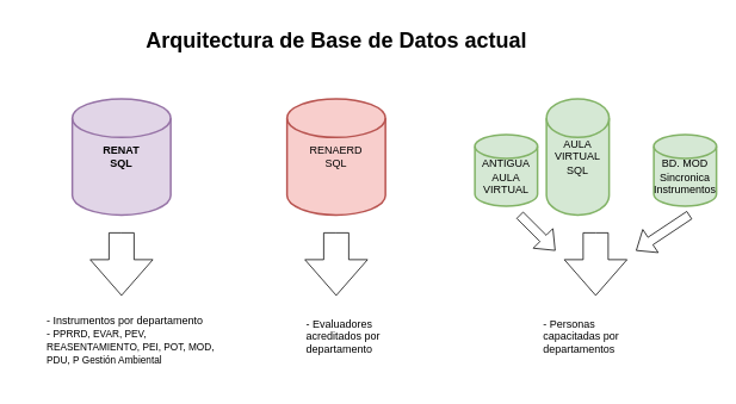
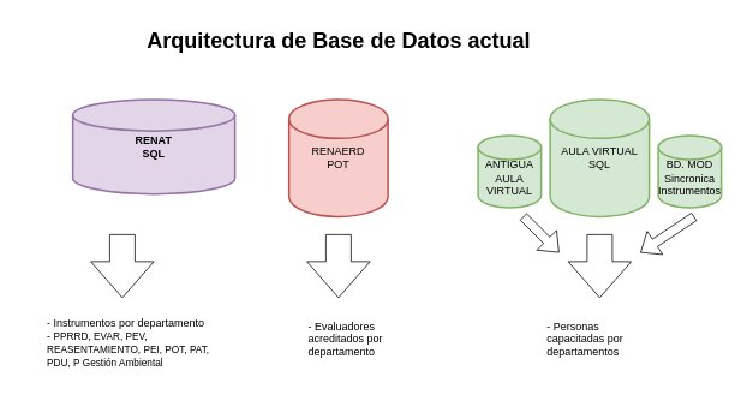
- <mxCell id="3" value="&lt;b&gt;RENAT&lt;/b&gt;&lt;div&gt;&lt;b&gt;SQL&lt;/b&gt;&lt;/div&gt;" style="strokeWidth=2;html=1;shape=mxgraph.flowchart.database;whiteSpace=wrap;fillColor=#e1d5e7;strokeColor=#9673a6;" parent="1" vertex="1"><mxGeometry x="80" y="110" width="110" height="130" as="geometry" /></mxCell>
+ <mxCell id="3" value="&lt;b&gt;RENAT&lt;/b&gt;&lt;div&gt;&lt;b&gt;SQL&lt;/b&gt;&lt;/div&gt;" style="strokeWidth=2;html=1;shape=mxgraph.flowchart.database;whiteSpace=wrap;fillColor=#e1d5e7;strokeColor=#9673a6;" parent="1" vertex="1"><mxGeometry x="80" y="110" width="180" height="105" as="geometry" /></mxCell>
- <mxCell id="6" value="RENAERD&lt;div&gt;SQL&lt;/div&gt;" style="strokeWidth=2;html=1;shape=mxgraph.flowchart.database;whiteSpace=wrap;fillColor=#f8cecc;strokeColor=#b85450;" parent="1" vertex="1"><mxGeometry x="320" y="110" width="110" height="130" as="geometry" /></mxCell>
+ <mxCell id="6" value="RENAERD&lt;div&gt;POT&lt;/div&gt;" style="strokeWidth=2;html=1;shape=mxgraph.flowchart.database;whiteSpace=wrap;fillColor=#f8cecc;strokeColor=#b85450;" parent="1" vertex="1"><mxGeometry x="320" y="110" width="110" height="130" as="geometry" /></mxCell>
- <mxCell id="9" value="AULA VIRTUAL&lt;div&gt;SQL&lt;/div&gt;" style="strokeWidth=2;html=1;shape=mxgraph.flowchart.database;whiteSpace=wrap;fillColor=#d5e8d4;strokeColor=#82b366;" parent="1" vertex="1"><mxGeometry x="610" y="110" width="70" height="130" as="geometry" /></mxCell>
+ <mxCell id="9" value="AULA VIRTUAL&lt;div&gt;SQL&lt;/div&gt;" style="strokeWidth=2;html=1;shape=mxgraph.flowchart.database;whiteSpace=wrap;fillColor=#d5e8d4;strokeColor=#82b366;" parent="1" vertex="1"><mxGeometry x="610" y="110" width="110" height="130" as="geometry" /></mxCell>
- <mxCell id="4" value="&lt;div style=&quot;margin-top: 0pt; margin-bottom: 0pt; margin-left: 0.31in; direction: ltr; unicode-bidi: embed; word-break: normal;&quot;&gt;- Instrumentos por departamento&lt;/div&gt;&lt;div style=&quot;margin-top: 0pt; margin-bottom: 0pt; margin-left: 0.31in; direction: ltr; unicode-bidi: embed; word-break: normal;&quot;&gt;-&amp;nbsp;&lt;span style=&quot;text-indent: -0.31in; background-color: transparent;&quot;&gt;&lt;font face=&quot;Helvetica&quot; style=&quot;font-size: 11px;&quot;&gt;PPRRD, EVAR, PEV, REASENTAMIENTO, PEI, POT, MOD, PDU, P Gestión Ambiental&lt;/font&gt;&lt;/span&gt;&lt;/div&gt;" style="text;html=1;align=left;verticalAlign=middle;whiteSpace=wrap;rounded=0;" parent="1" vertex="1"><mxGeometry x="20" y="340" width="220" height="80" as="geometry" /></mxCell>
+ <mxCell id="4" value="&lt;div style=&quot;margin-top: 0pt; margin-bottom: 0pt; margin-left: 0.31in; direction: ltr; unicode-bidi: embed; word-break: normal;&quot;&gt;- Instrumentos por departamento&lt;/div&gt;&lt;div style=&quot;margin-top: 0pt; margin-bottom: 0pt; margin-left: 0.31in; direction: ltr; unicode-bidi: embed; word-break: normal;&quot;&gt;-&amp;nbsp;&lt;span style=&quot;text-indent: -0.31in; background-color: transparent;&quot;&gt;&lt;font face=&quot;Helvetica&quot; style=&quot;font-size: 11px;&quot;&gt;PPRRD, EVAR, PEV, REASENTAMIENTO, PEI, POT, PAT, PDU, P Gestión Ambiental&lt;/font&gt;&lt;/span&gt;&lt;/div&gt;" style="text;html=1;align=left;verticalAlign=middle;whiteSpace=wrap;rounded=0;" parent="1" vertex="1"><mxGeometry x="20" y="340" width="220" height="80" as="geometry" /></mxCell>
